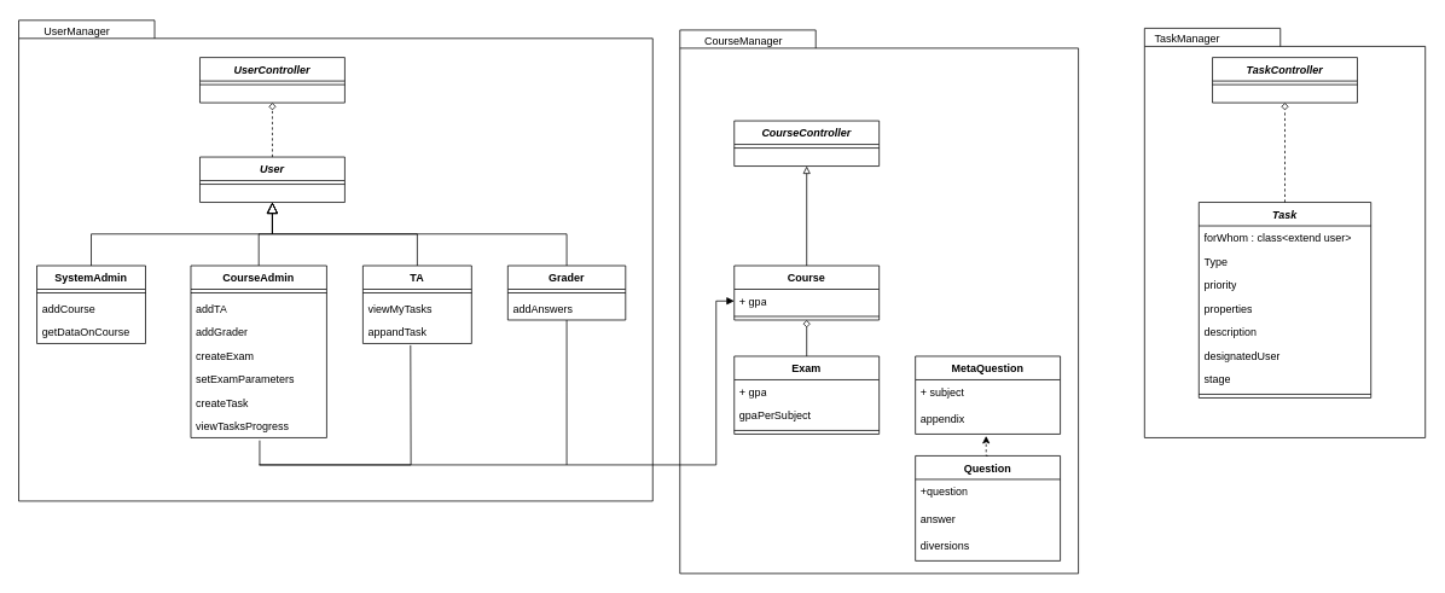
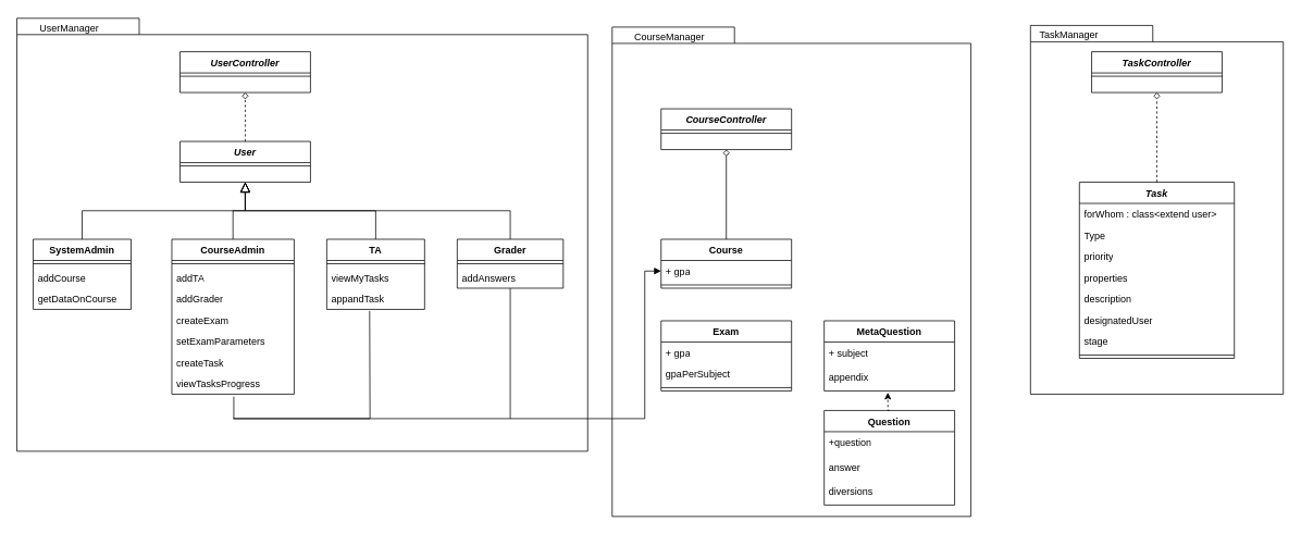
- <mxCell id="62" value="" style="endArrow=block;html=1;rounded=0;endFill=0;exitX=0.5;exitY=0;exitDx=0;exitDy=0;entryX=0.5;entryY=1;entryDx=0;entryDy=0;" parent="1" source="35" target="60" edge="1"><mxGeometry width="50" height="50" relative="1" as="geometry"><mxPoint x="310" y="183" as="sourcePoint" /><mxPoint x="310" y="123" as="targetPoint" /><Array as="points" /></mxGeometry></mxCell>
+ <mxCell id="62" value="" style="endArrow=diamond;html=1;rounded=0;endFill=0;exitX=0.5;exitY=0;exitDx=0;exitDy=0;entryX=0.5;entryY=1;entryDx=0;entryDy=0;" parent="1" source="35" target="60" edge="1"><mxGeometry width="50" height="50" relative="1" as="geometry"><mxPoint x="310" y="183" as="sourcePoint" /><mxPoint x="310" y="123" as="targetPoint" /><Array as="points" /></mxGeometry></mxCell>
- <mxCell id="43" value="" style="endArrow=diamond;html=1;rounded=0;entryX=0.5;entryY=1;entryDx=0;entryDy=0;endFill=0;exitX=0.5;exitY=0;exitDx=0;exitDy=0;" parent="1" source="39" target="35" edge="1"><mxGeometry width="50" height="50" relative="1" as="geometry"><mxPoint x="120" y="583" as="sourcePoint" /><mxPoint x="400" y="443" as="targetPoint" /></mxGeometry></mxCell>
